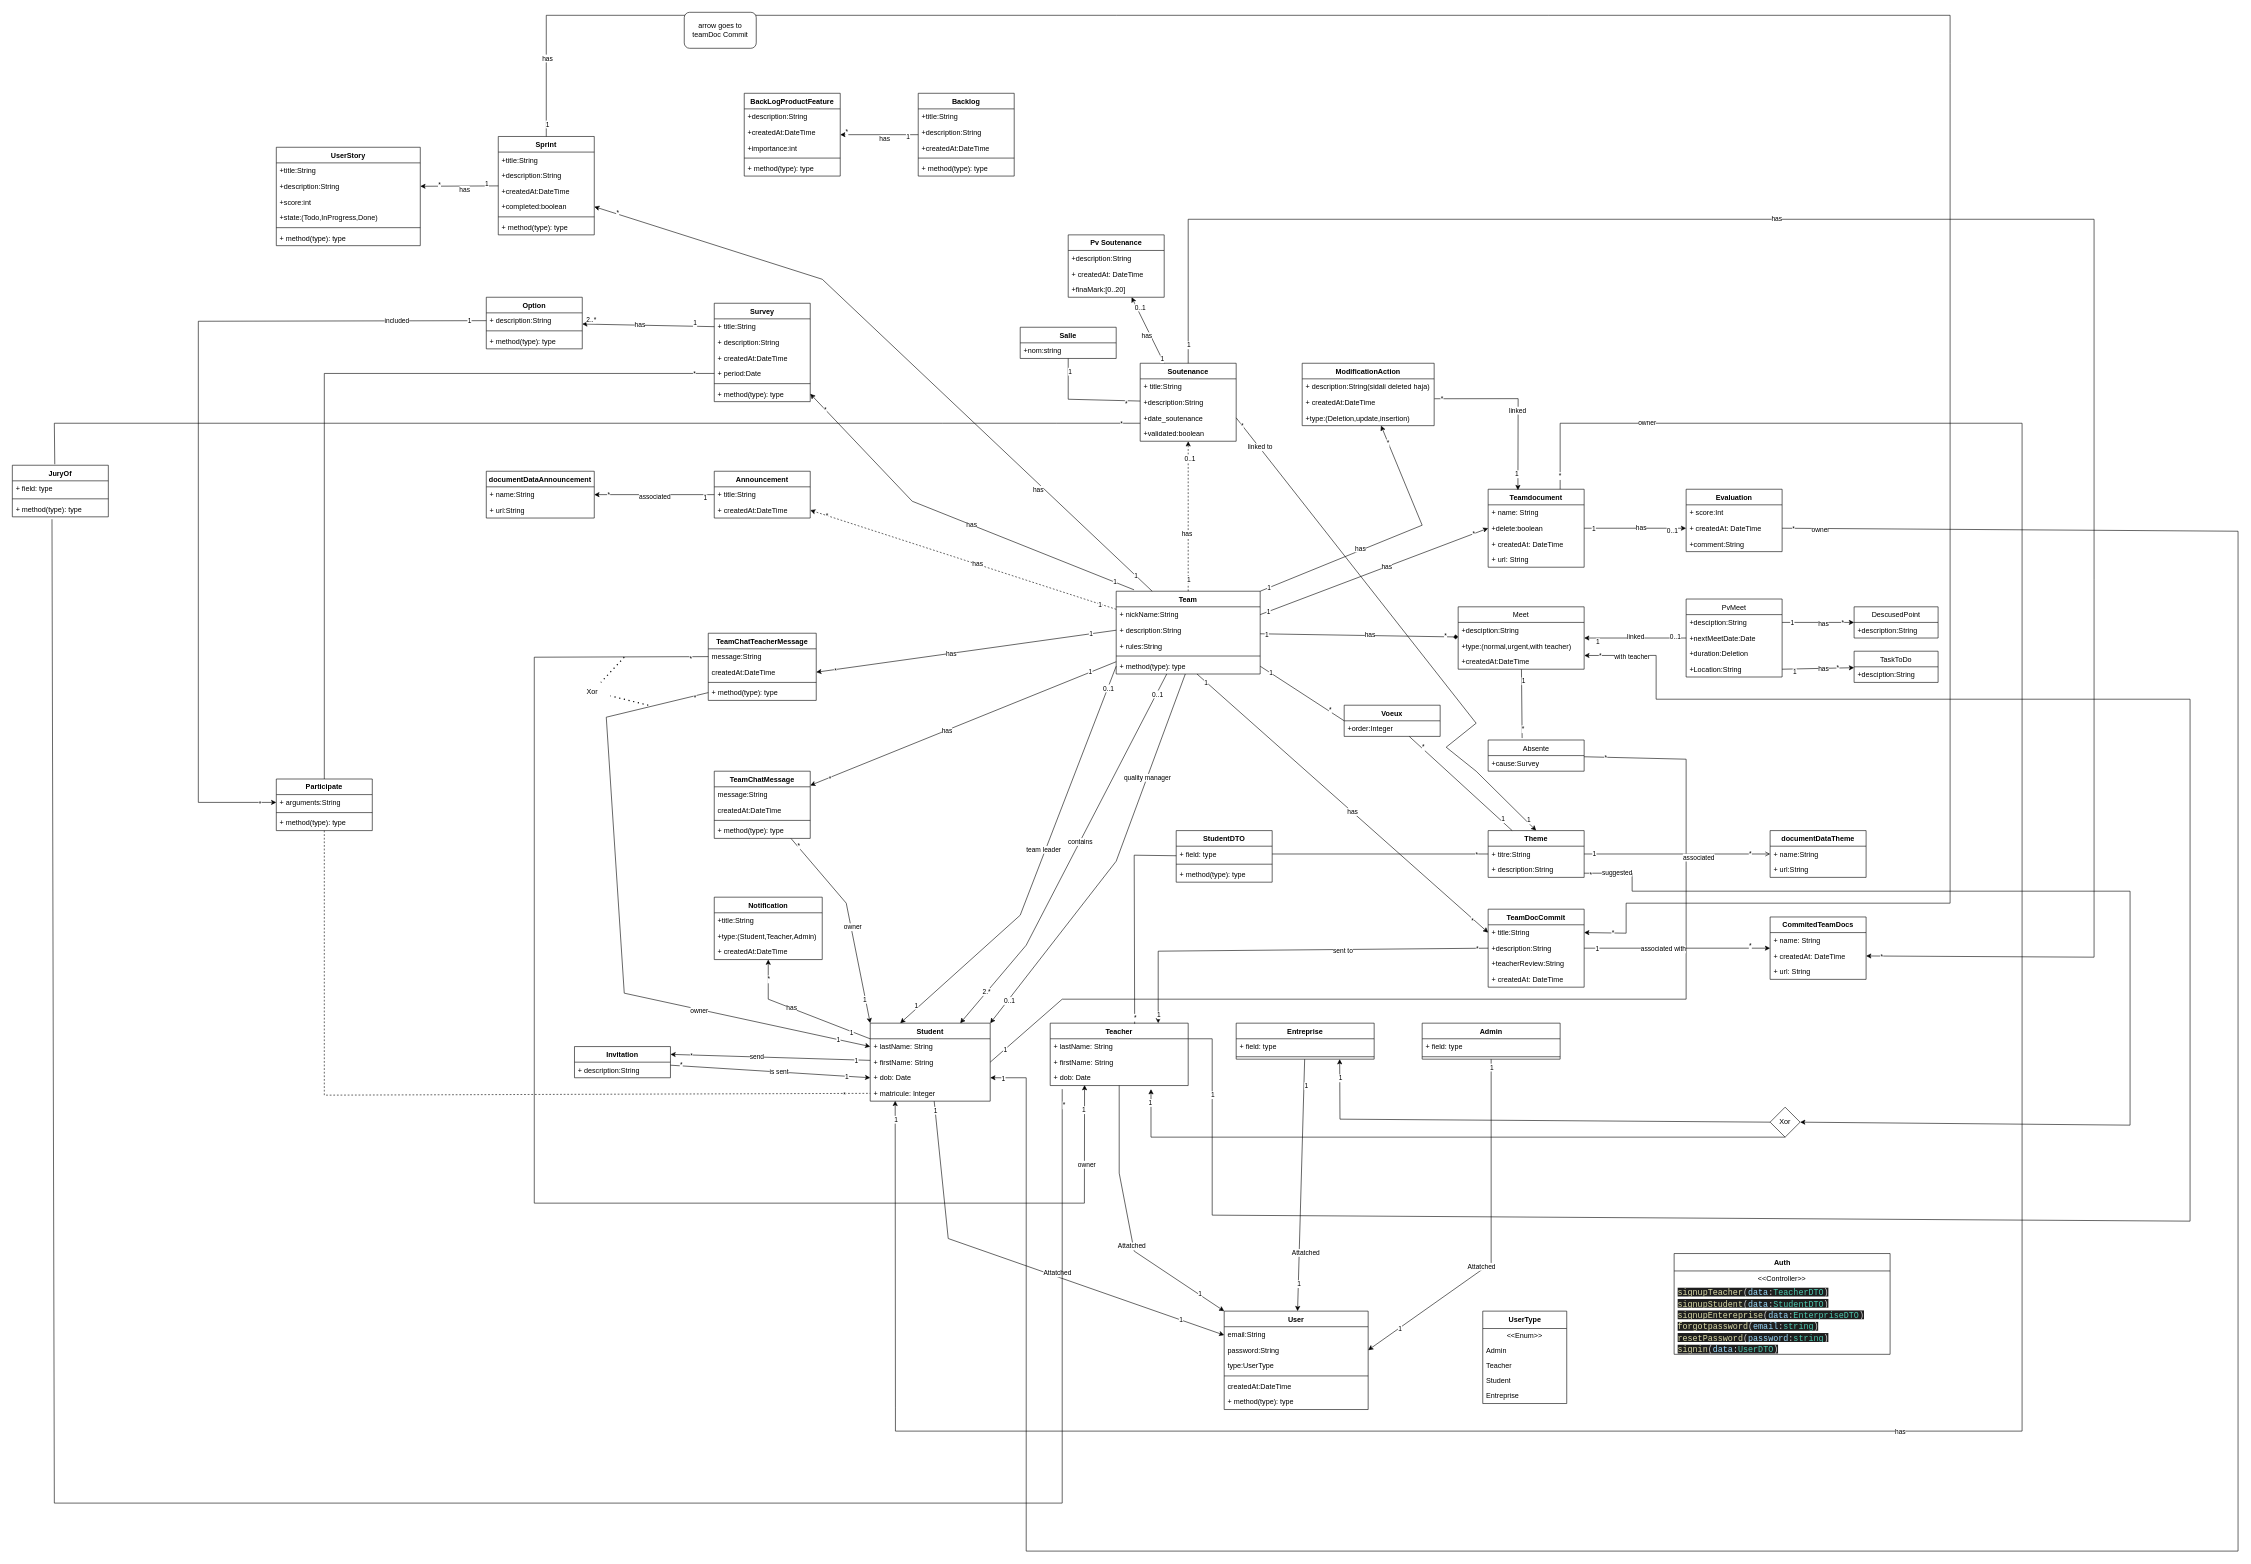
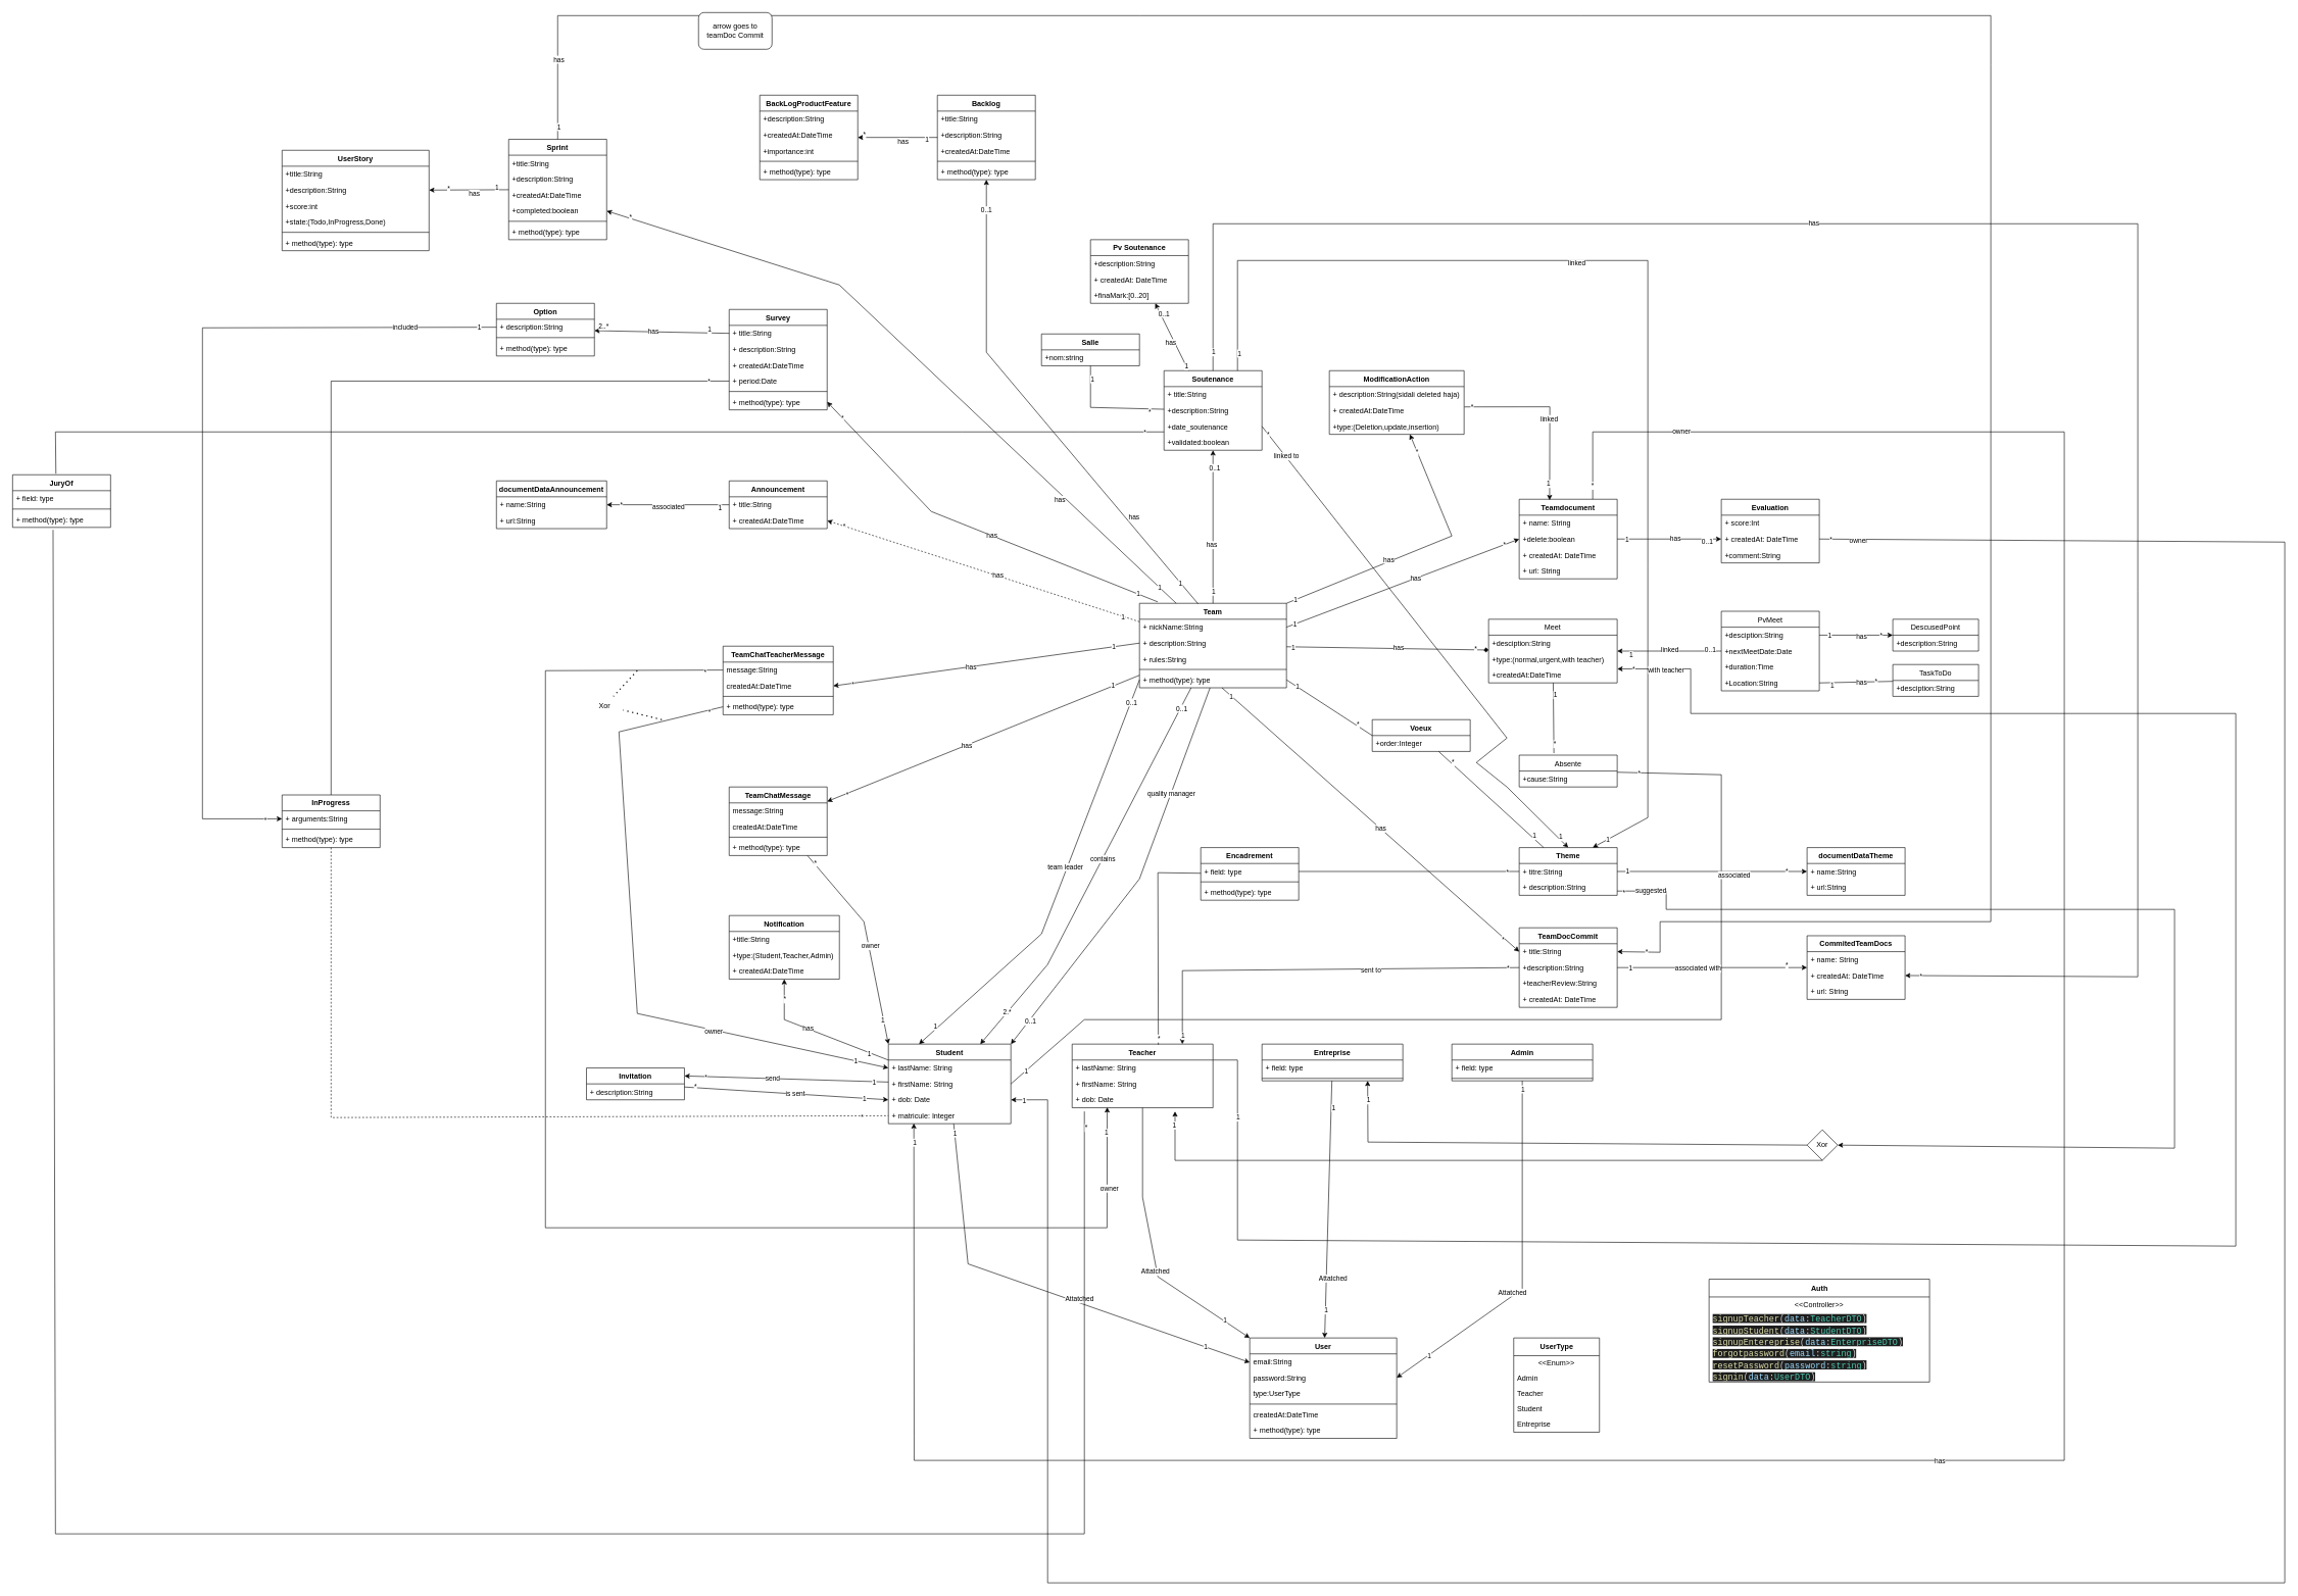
+ <mxCell id="312" value="" style="endArrow=classic;html=1;rounded=0;exitX=0.399;exitY=0.007;exitDx=0;exitDy=0;exitPerimeter=0;" parent="1" source="7" target="296" edge="1"><mxGeometry width="50" height="50" relative="1" as="geometry"><mxPoint x="1970" y="964" as="sourcePoint" /><mxPoint x="1400" y="485" as="targetPoint" /><Array as="points"><mxPoint x="1610" y="575" /></Array></mxGeometry></mxCell>
+ <mxCell id="313" value="has" style="edgeLabel;html=1;align=center;verticalAlign=middle;resizable=0;points=[];" parent="312" vertex="1" connectable="0"><mxGeometry x="-0.09" y="-1" relative="1" as="geometry"><mxPoint x="134" y="145" as="offset" /></mxGeometry></mxCell>
+ <mxCell id="314" value="1" style="edgeLabel;html=1;align=center;verticalAlign=middle;resizable=0;points=[];" parent="312" vertex="1" connectable="0"><mxGeometry x="-0.89" relative="1" as="geometry"><mxPoint as="offset" /></mxGeometry></mxCell>
+ <mxCell id="315" value="0..1" style="edgeLabel;html=1;align=center;verticalAlign=middle;resizable=0;points=[];" parent="312" vertex="1" connectable="0"><mxGeometry x="0.879" y="1" relative="1" as="geometry"><mxPoint as="offset" /></mxGeometry></mxCell>
- <mxCell id="271" value="" style="endArrow=classic;html=1;rounded=0;exitX=0.5;exitY=0;exitDx=0;exitDy=0;dashed=1;" parent="1" source="7" target="266" edge="1"><mxGeometry width="50" height="50" relative="1" as="geometry"><mxPoint x="1850" y="931" as="sourcePoint" /><mxPoint x="2051.468" y="655" as="targetPoint" /><Array as="points" /></mxGeometry></mxCell>
+ <mxCell id="271" value="" style="endArrow=classic;html=1;rounded=0;exitX=0.5;exitY=0;exitDx=0;exitDy=0;" parent="1" source="7" target="266" edge="1"><mxGeometry width="50" height="50" relative="1" as="geometry"><mxPoint x="1850" y="931" as="sourcePoint" /><mxPoint x="2051.468" y="655" as="targetPoint" /><Array as="points" /></mxGeometry></mxCell>
- <mxCell id="151" value="+duration:Deletion" style="text;strokeColor=none;fillColor=none;align=left;verticalAlign=top;spacingLeft=4;spacingRight=4;overflow=hidden;rotatable=0;points=[[0,0.5],[1,0.5]];portConstraint=eastwest;" parent="148" vertex="1"><mxGeometry y="78" width="160" height="26" as="geometry" /></mxCell>
+ <mxCell id="151" value="+duration:Time" style="text;strokeColor=none;fillColor=none;align=left;verticalAlign=top;spacingLeft=4;spacingRight=4;overflow=hidden;rotatable=0;points=[[0,0.5],[1,0.5]];portConstraint=eastwest;" parent="148" vertex="1"><mxGeometry y="78" width="160" height="26" as="geometry" /></mxCell>
- <mxCell id="155" value="" style="endArrow=classic;html=1;rounded=0;exitX=1;exitY=0.5;exitDx=0;exitDy=0;" parent="1" source="152" target="153" edge="1"><mxGeometry width="50" height="50" relative="1" as="geometry"><mxPoint x="2970" y="1105" as="sourcePoint" /><mxPoint x="2200" y="861.001" as="targetPoint" /></mxGeometry></mxCell>
+ <mxCell id="155" value="" style="endArrow=none;html=1;rounded=0;exitX=1;exitY=0.5;exitDx=0;exitDy=0;" parent="1" source="152" target="153" edge="1"><mxGeometry width="50" height="50" relative="1" as="geometry"><mxPoint x="2970" y="1105" as="sourcePoint" /><mxPoint x="2200" y="861.001" as="targetPoint" /></mxGeometry></mxCell>
- <mxCell id="174" value="+cause:Survey" style="text;strokeColor=none;fillColor=none;align=left;verticalAlign=top;spacingLeft=4;spacingRight=4;overflow=hidden;rotatable=0;points=[[0,0.5],[1,0.5]];portConstraint=eastwest;" parent="173" vertex="1"><mxGeometry y="26" width="160" height="26" as="geometry" /></mxCell>
+ <mxCell id="174" value="+cause:String" style="text;strokeColor=none;fillColor=none;align=left;verticalAlign=top;spacingLeft=4;spacingRight=4;overflow=hidden;rotatable=0;points=[[0,0.5],[1,0.5]];portConstraint=eastwest;" parent="173" vertex="1"><mxGeometry y="26" width="160" height="26" as="geometry" /></mxCell>
- <mxCell id="198" value="Participate" style="swimlane;fontStyle=1;align=center;verticalAlign=top;childLayout=stackLayout;horizontal=1;startSize=26;horizontalStack=0;resizeParent=1;resizeParentMax=0;resizeLast=0;collapsible=1;marginBottom=0;" parent="1" vertex="1"><mxGeometry x="460" y="1298" width="160" height="86" as="geometry" /></mxCell>
+ <mxCell id="198" value="InProgress" style="swimlane;fontStyle=1;align=center;verticalAlign=top;childLayout=stackLayout;horizontal=1;startSize=26;horizontalStack=0;resizeParent=1;resizeParentMax=0;resizeLast=0;collapsible=1;marginBottom=0;" parent="1" vertex="1"><mxGeometry x="460" y="1298" width="160" height="86" as="geometry" /></mxCell>
+ <mxCell id="283" value="" style="endArrow=classic;html=1;rounded=0;exitX=0.75;exitY=0;exitDx=0;exitDy=0;entryX=0.75;entryY=0;entryDx=0;entryDy=0;" parent="1" source="266" target="219" edge="1"><mxGeometry width="50" height="50" relative="1" as="geometry"><mxPoint x="2281" y="880" as="sourcePoint" /><mxPoint x="2310" y="1525" as="targetPoint" /><Array as="points"><mxPoint x="2020" y="425" /><mxPoint x="2690" y="425" /><mxPoint x="2690" y="925" /><mxPoint x="2690" y="1335" /></Array></mxGeometry></mxCell>
+ <mxCell id="284" value="linked" style="edgeLabel;html=1;align=center;verticalAlign=middle;resizable=0;points=[];" parent="283" vertex="1" connectable="0"><mxGeometry x="-0.213" y="-4" relative="1" as="geometry"><mxPoint as="offset" /></mxGeometry></mxCell>
+ <mxCell id="285" value="1" style="edgeLabel;html=1;align=center;verticalAlign=middle;resizable=0;points=[];" parent="283" vertex="1" connectable="0"><mxGeometry x="0.97" relative="1" as="geometry"><mxPoint as="offset" /></mxGeometry></mxCell>
+ <mxCell id="286" value="1" style="edgeLabel;html=1;align=center;verticalAlign=middle;resizable=0;points=[];" parent="283" vertex="1" connectable="0"><mxGeometry x="-0.97" y="-2" relative="1" as="geometry"><mxPoint y="-1" as="offset" /></mxGeometry></mxCell>
- <mxCell id="229" value="StudentDTO" style="swimlane;fontStyle=1;align=center;verticalAlign=top;childLayout=stackLayout;horizontal=1;startSize=26;horizontalStack=0;resizeParent=1;resizeParentMax=0;resizeLast=0;collapsible=1;marginBottom=0;" parent="1" vertex="1"><mxGeometry x="1960" y="1384" width="160" height="86" as="geometry" /></mxCell>
+ <mxCell id="229" value="Encadrement" style="swimlane;fontStyle=1;align=center;verticalAlign=top;childLayout=stackLayout;horizontal=1;startSize=26;horizontalStack=0;resizeParent=1;resizeParentMax=0;resizeLast=0;collapsible=1;marginBottom=0;" parent="1" vertex="1"><mxGeometry x="1960" y="1384" width="160" height="86" as="geometry" /></mxCell>
- <mxCell id="225" value="" style="endArrow=open;html=1;rounded=0;exitX=1;exitY=0.5;exitDx=0;exitDy=0;entryX=0;entryY=0.5;entryDx=0;entryDy=0;" parent="1" source="220" target="222" edge="1"><mxGeometry width="50" height="50" relative="1" as="geometry"><mxPoint x="3250" y="1368" as="sourcePoint" /><mxPoint x="3450" y="1885" as="targetPoint" /></mxGeometry></mxCell>
+ <mxCell id="225" value="" style="endArrow=classic;html=1;rounded=0;exitX=1;exitY=0.5;exitDx=0;exitDy=0;entryX=0;entryY=0.5;entryDx=0;entryDy=0;" parent="1" source="220" target="222" edge="1"><mxGeometry width="50" height="50" relative="1" as="geometry"><mxPoint x="3250" y="1368" as="sourcePoint" /><mxPoint x="3450" y="1885" as="targetPoint" /></mxGeometry></mxCell>
